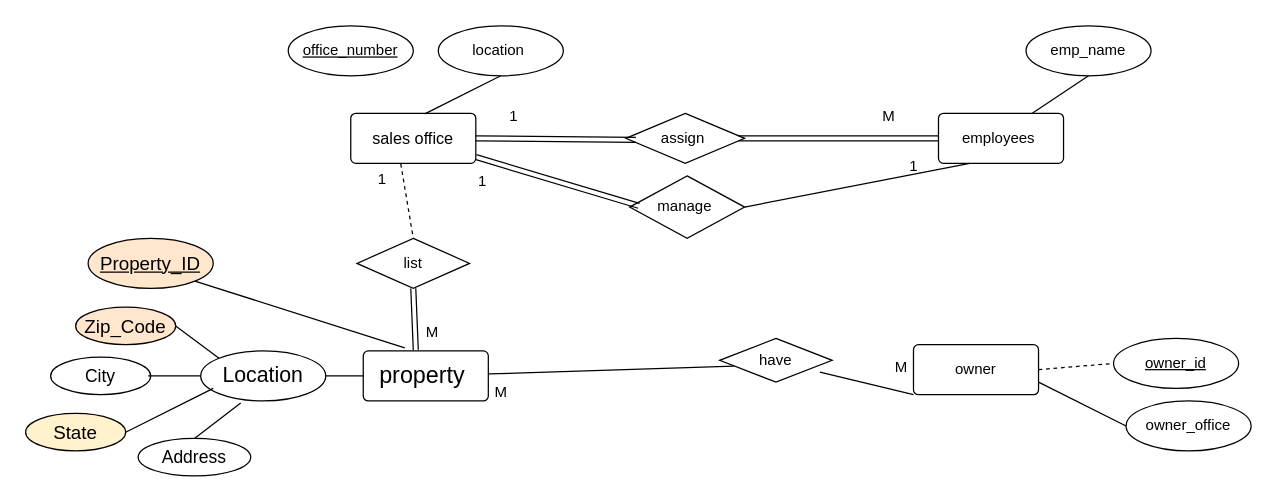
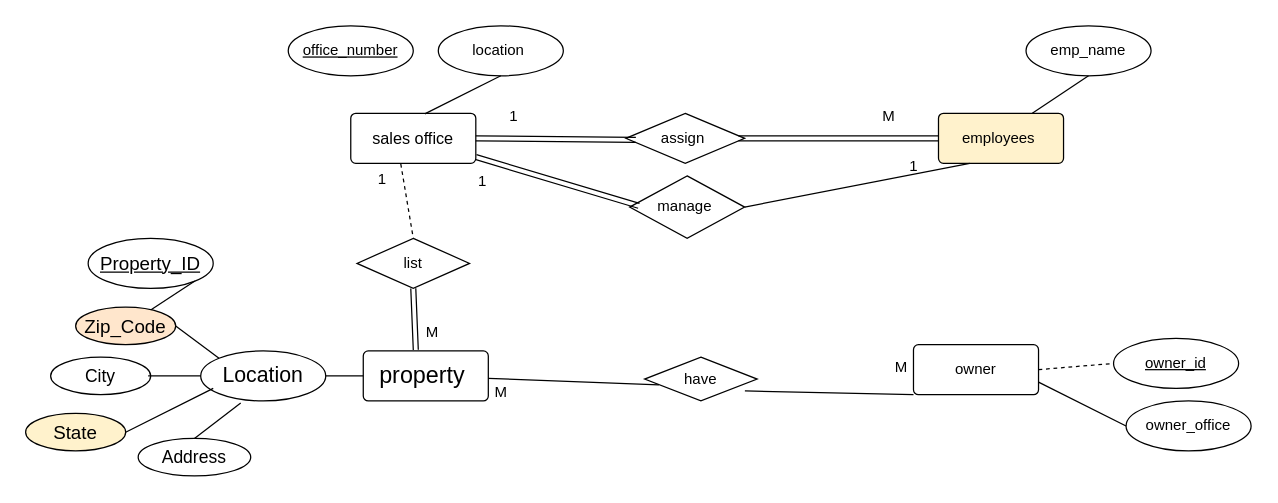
- <mxCell id="6" value="employees&amp;nbsp;" style="rounded=1;arcSize=10;whiteSpace=wrap;html=1;align=center;" vertex="1" parent="1"><mxGeometry x="750" y="90" width="100" height="40" as="geometry" /></mxCell>
+ <mxCell id="6" value="employees&amp;nbsp;" style="rounded=1;arcSize=10;whiteSpace=wrap;html=1;align=center;fillColor=#fff2cc;" vertex="1" parent="1"><mxGeometry x="750" y="90" width="100" height="40" as="geometry" /></mxCell>
- <mxCell id="10" value="&lt;span id=&quot;docs-internal-guid-83a933f4-7fff-68ca-2d6f-78c5c4ba08d6&quot;&gt;&lt;span style=&quot;font-size: 15px; font-family: Arial, sans-serif; background-color: transparent; font-variant-numeric: normal; font-variant-east-asian: normal; font-variant-alternates: normal; font-variant-position: normal; vertical-align: baseline; white-space-collapse: preserve;&quot;&gt;&lt;u&gt;Property_ID&lt;/u&gt;&lt;/span&gt;&lt;/span&gt;" style="ellipse;whiteSpace=wrap;html=1;align=center;fillColor=#ffe6cc;" vertex="1" parent="1"><mxGeometry x="70" y="190" width="100" height="40" as="geometry" /></mxCell>
+ <mxCell id="10" value="&lt;span id=&quot;docs-internal-guid-83a933f4-7fff-68ca-2d6f-78c5c4ba08d6&quot;&gt;&lt;span style=&quot;font-size: 15px; font-family: Arial, sans-serif; background-color: transparent; font-variant-numeric: normal; font-variant-east-asian: normal; font-variant-alternates: normal; font-variant-position: normal; vertical-align: baseline; white-space-collapse: preserve;&quot;&gt;&lt;u&gt;Property_ID&lt;/u&gt;&lt;/span&gt;&lt;/span&gt;" style="ellipse;whiteSpace=wrap;html=1;align=center;" vertex="1" parent="1"><mxGeometry x="70" y="190" width="100" height="40" as="geometry" /></mxCell>
- <mxCell id="16" value="" style="endArrow=none;html=1;rounded=0;exitX=1;exitY=1;exitDx=0;exitDy=0;entryX=0.332;entryY=-0.06;entryDx=0;entryDy=0;entryPerimeter=0;" edge="1" parent="1" source="10" target="9"><mxGeometry relative="1" as="geometry"><mxPoint x="340" y="250" as="sourcePoint" /><mxPoint x="500" y="250" as="targetPoint" /></mxGeometry></mxCell>
+ <mxCell id="16" value="" style="endArrow=none;html=1;rounded=0;exitX=1;exitY=1;exitDx=0;exitDy=0;" edge="1" parent="1" source="10" target="15"><mxGeometry relative="1" as="geometry"><mxPoint x="340" y="250" as="sourcePoint" /><mxPoint x="500" y="250" as="targetPoint" /></mxGeometry></mxCell>
- <mxCell id="43" value="have" style="shape=rhombus;perimeter=rhombusPerimeter;whiteSpace=wrap;html=1;align=center;" vertex="1" parent="1"><mxGeometry x="575" y="270" width="90" height="35" as="geometry" /></mxCell>
+ <mxCell id="43" value="have" style="shape=rhombus;perimeter=rhombusPerimeter;whiteSpace=wrap;html=1;align=center;" vertex="1" parent="1"><mxGeometry x="515" y="285" width="90" height="35" as="geometry" /></mxCell>
